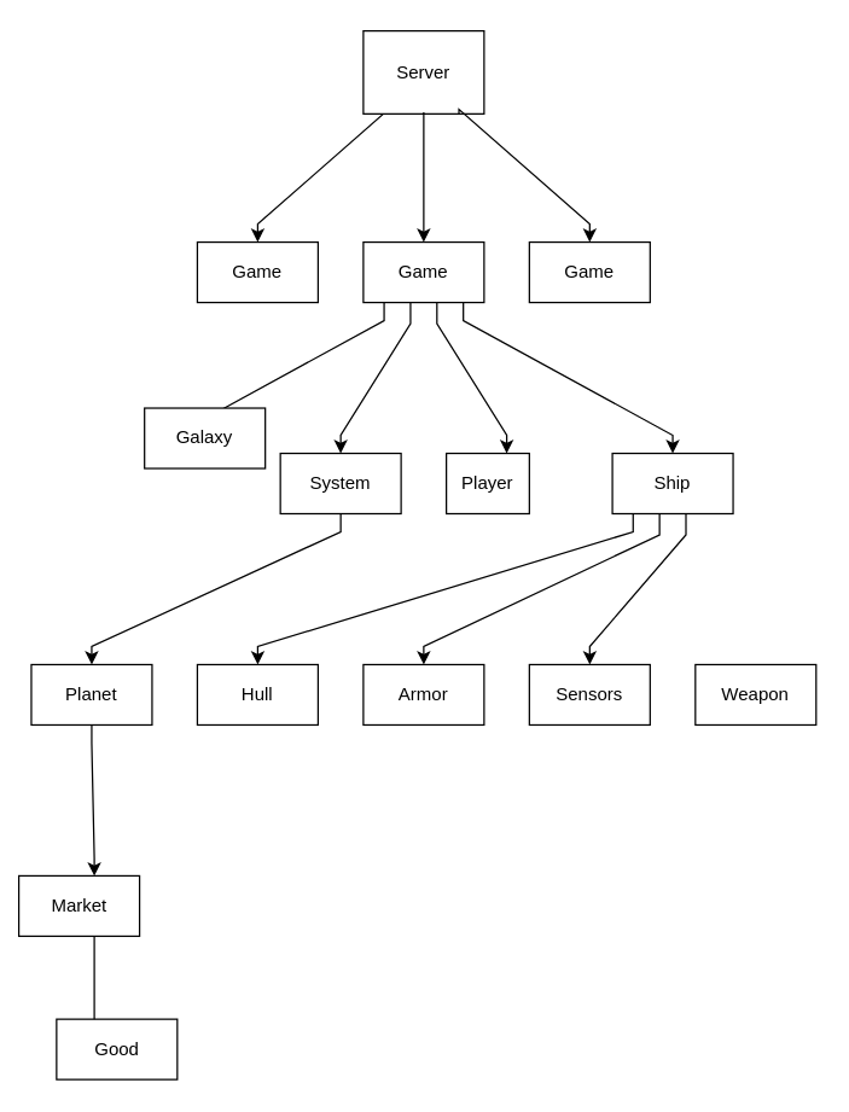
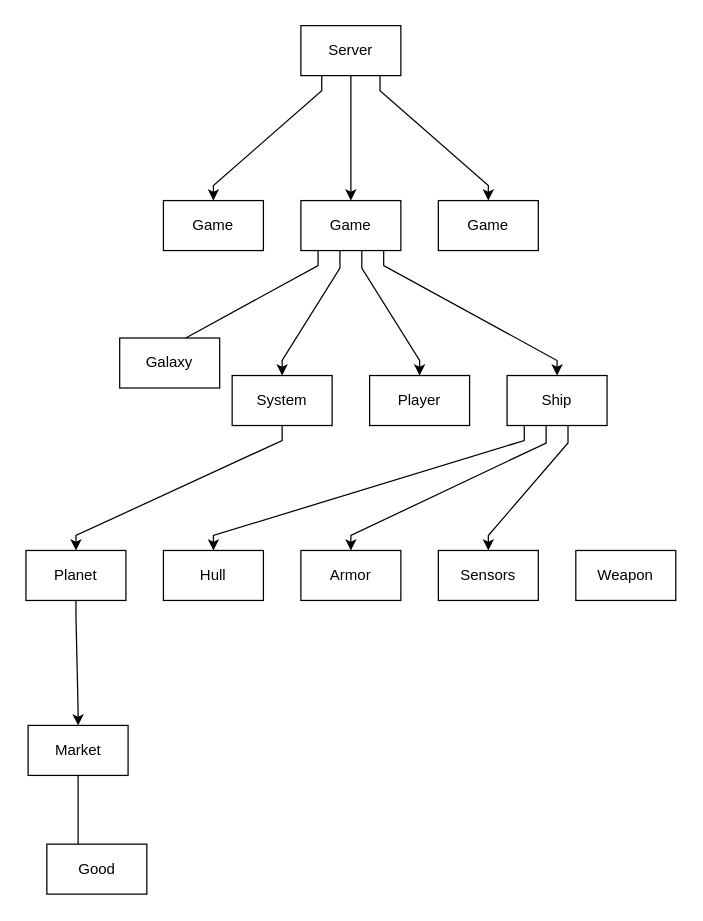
- <mxCell id="3" value="Server" style="rounded=0;whiteSpace=wrap;html=1;" vertex="1" parent="1"><mxGeometry x="240" y="20" width="80" height="55" as="geometry" /></mxCell>
+ <mxCell id="3" value="Server" style="rounded=0;whiteSpace=wrap;html=1;" vertex="1" parent="1"><mxGeometry x="240" width="80" height="40" as="geometry" y="20" /></mxCell>
- <mxCell id="14" value="Player" style="whiteSpace=wrap;html=1;rounded=0;" vertex="1" parent="1"><mxGeometry x="295" y="300" width="55" height="40" as="geometry" /></mxCell>
+ <mxCell id="14" value="Player" style="whiteSpace=wrap;html=1;rounded=0;" vertex="1" parent="1"><mxGeometry x="295" y="300" width="80" height="40" as="geometry" /></mxCell>
- <mxCell id="26" value="Market" style="whiteSpace=wrap;html=1;rounded=0;" vertex="1" parent="1"><mxGeometry x="11.719" y="580" width="80" height="40" as="geometry" /></mxCell>
+ <mxCell id="26" value="Market" style="whiteSpace=wrap;html=1;rounded=0;" vertex="1" parent="1"><mxGeometry x="21.719" y="580" width="80" height="40" as="geometry" /></mxCell>
